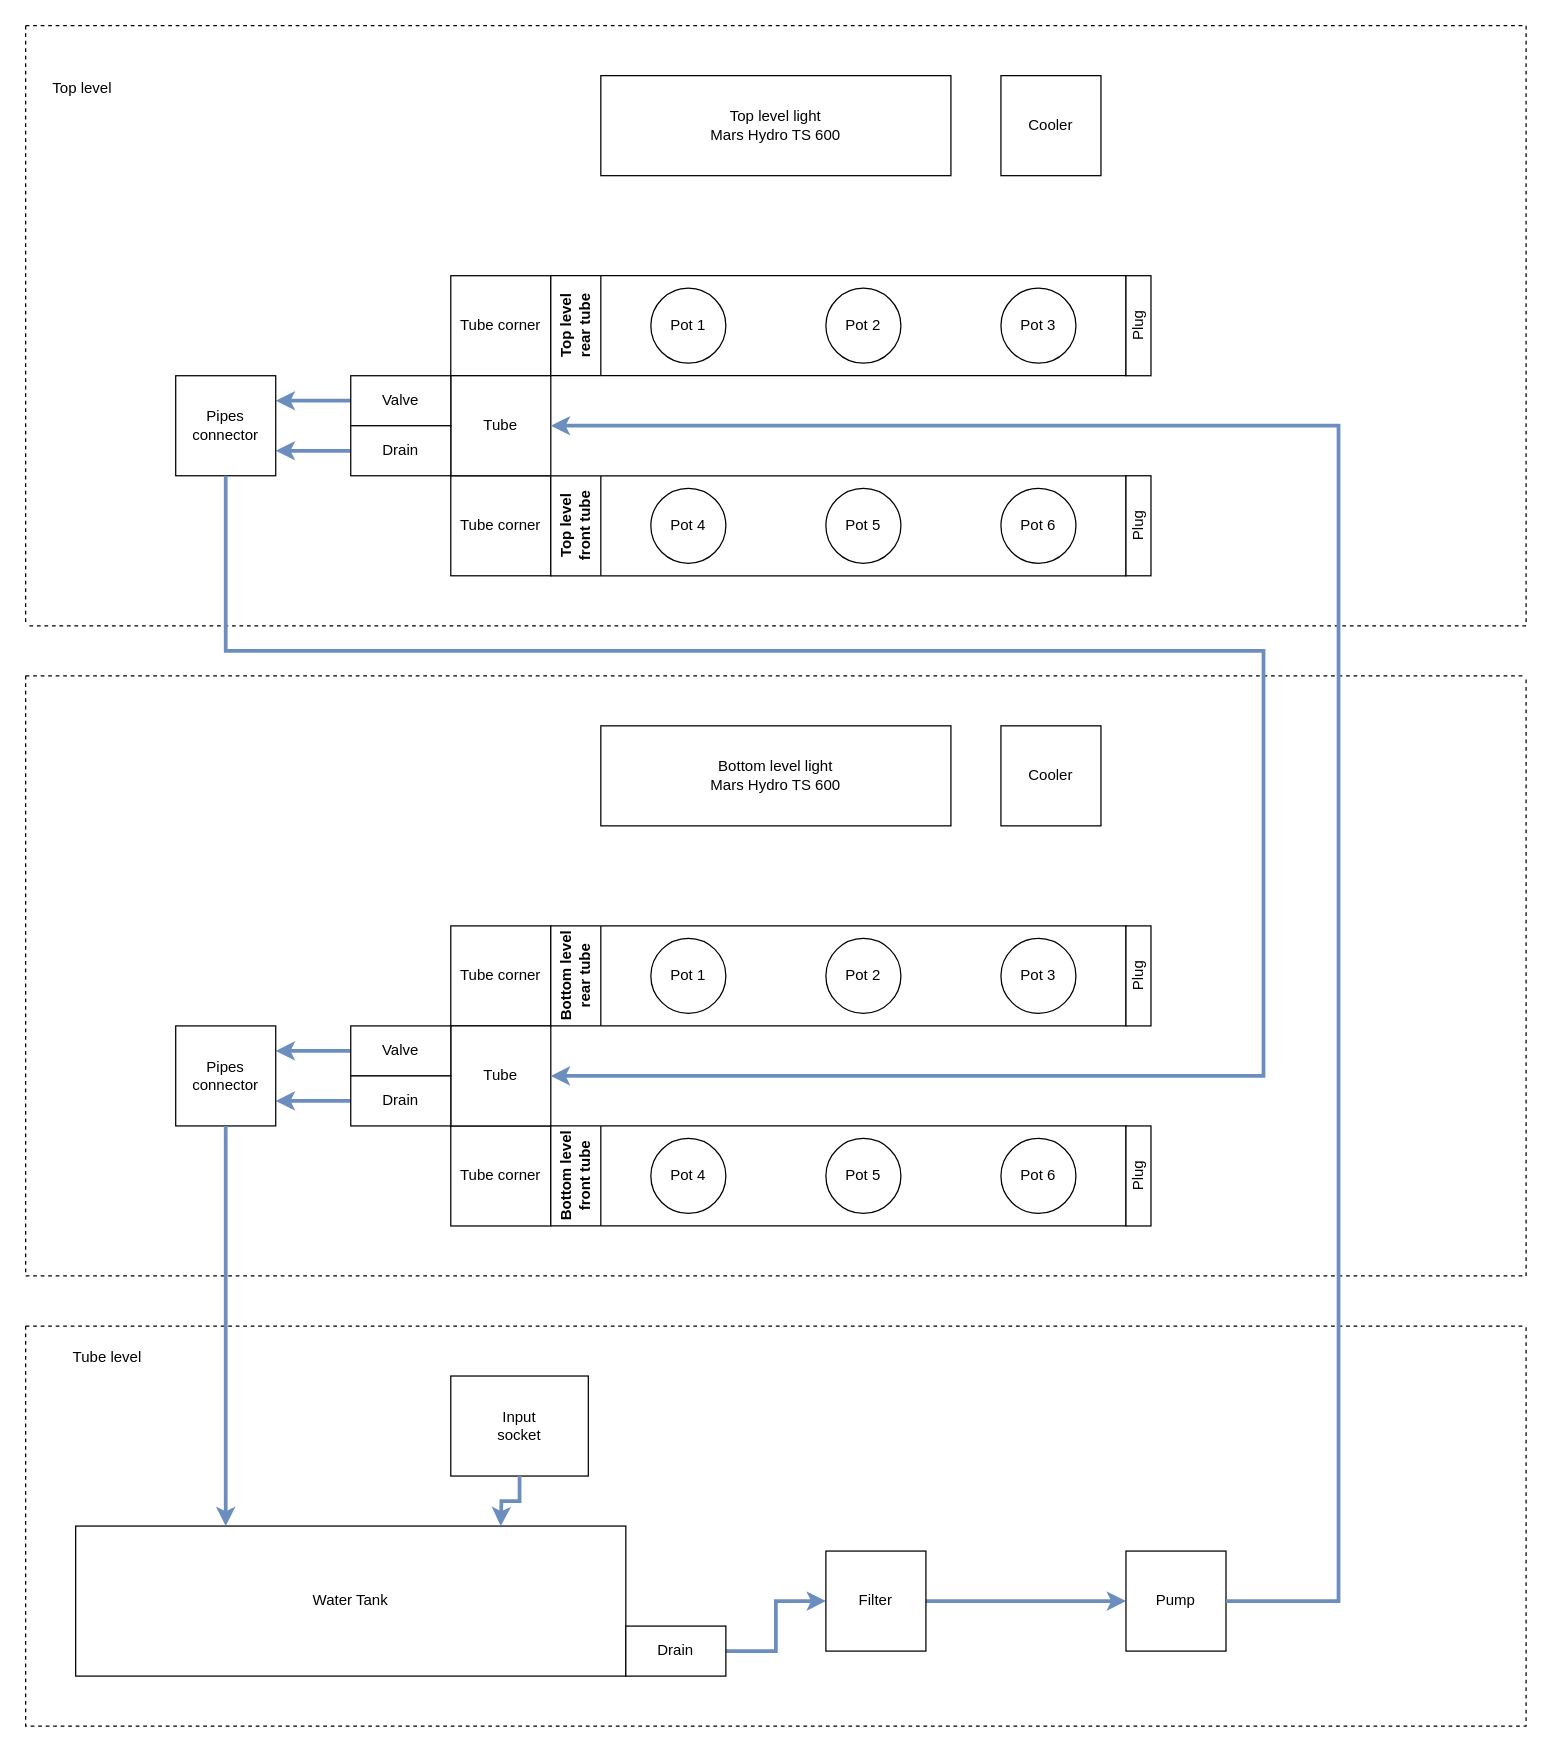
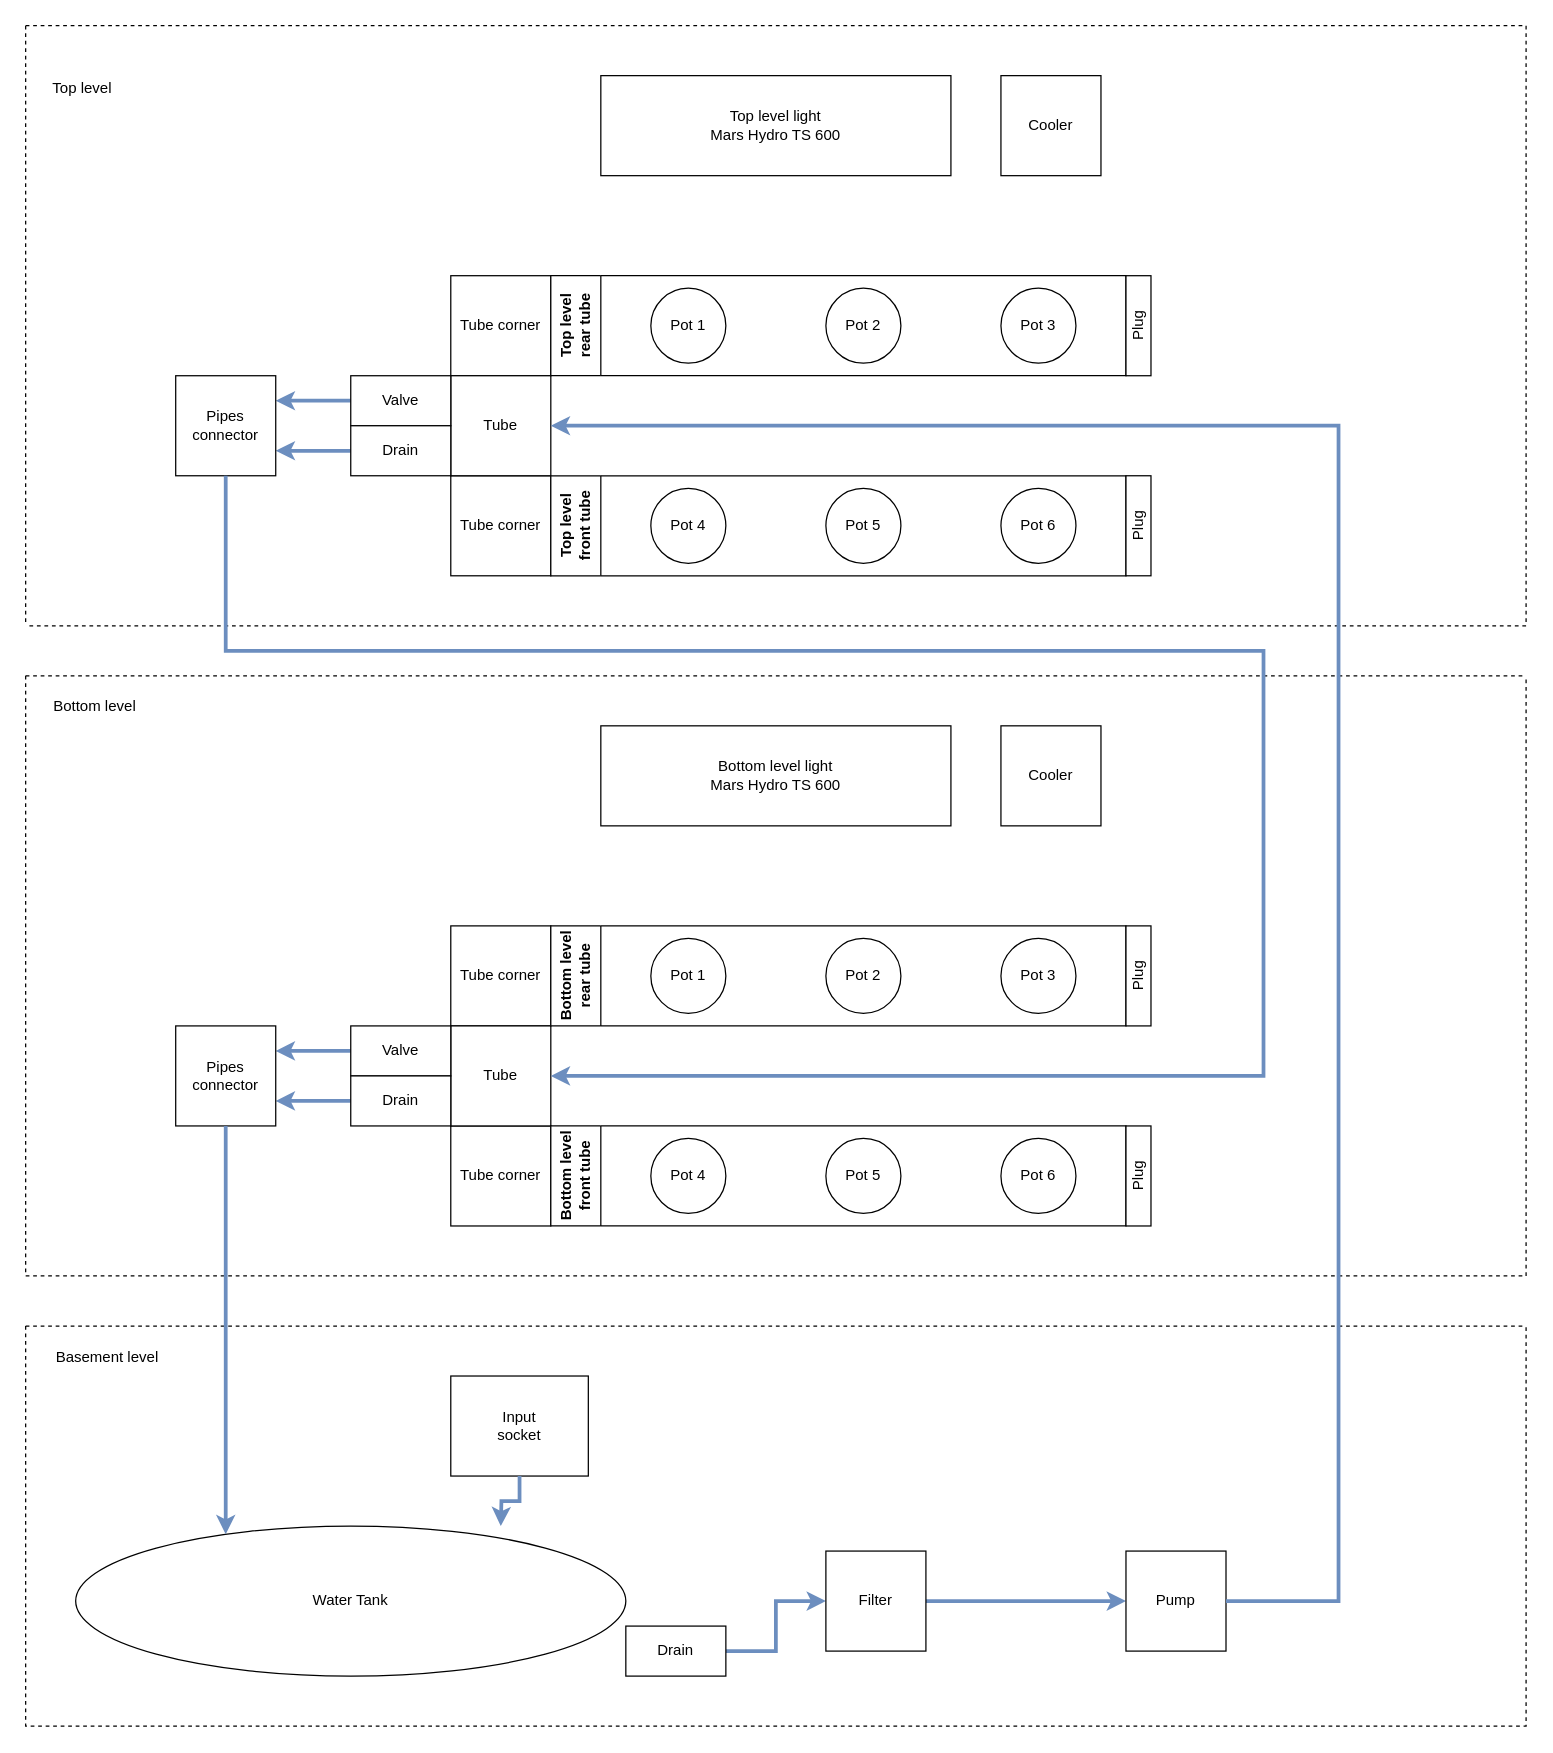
+ <mxCell id="37" value="Bottom level" style="text;html=1;align=center;verticalAlign=middle;resizable=0;points=[];autosize=1;strokeColor=none;fillColor=none;" vertex="1" parent="24"><mxGeometry x="10" y="10" width="90" height="30" as="geometry" /></mxCell>
- <mxCell id="47" value="Tube level" style="text;html=1;align=center;verticalAlign=middle;resizable=0;points=[];autosize=1;strokeColor=none;fillColor=none;" vertex="1" parent="46"><mxGeometry x="10" y="10" width="110" height="30" as="geometry" /></mxCell>
+ <mxCell id="47" value="Basement level" style="text;html=1;align=center;verticalAlign=middle;resizable=0;points=[];autosize=1;strokeColor=none;fillColor=none;" vertex="1" parent="46"><mxGeometry x="10" y="10" width="110" height="30" as="geometry" /></mxCell>
- <mxCell id="49" value="Water Tank" style="rounded=0;whiteSpace=wrap;html=1;" vertex="1" parent="46"><mxGeometry x="40" y="160" width="440" height="120" as="geometry" /></mxCell>
+ <mxCell id="49" value="Water Tank" style="ellipse;whiteSpace=wrap;html=1;" vertex="1" parent="46"><mxGeometry x="40" y="160" width="440" height="120" as="geometry" /></mxCell>
